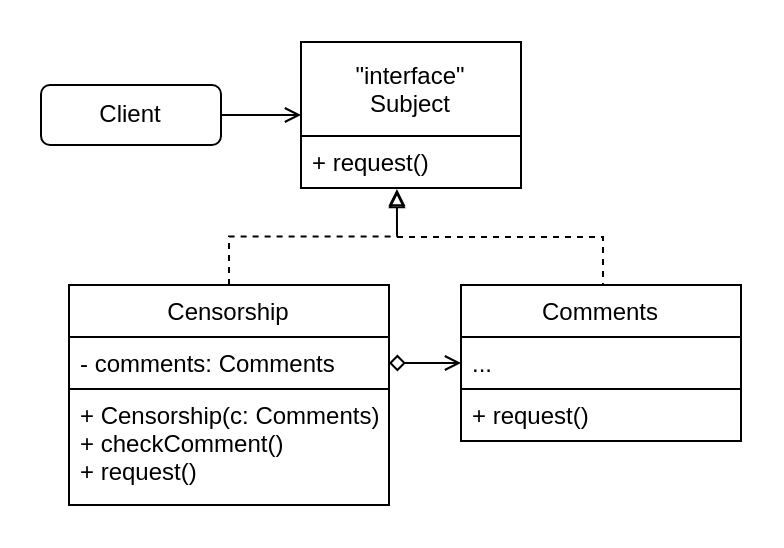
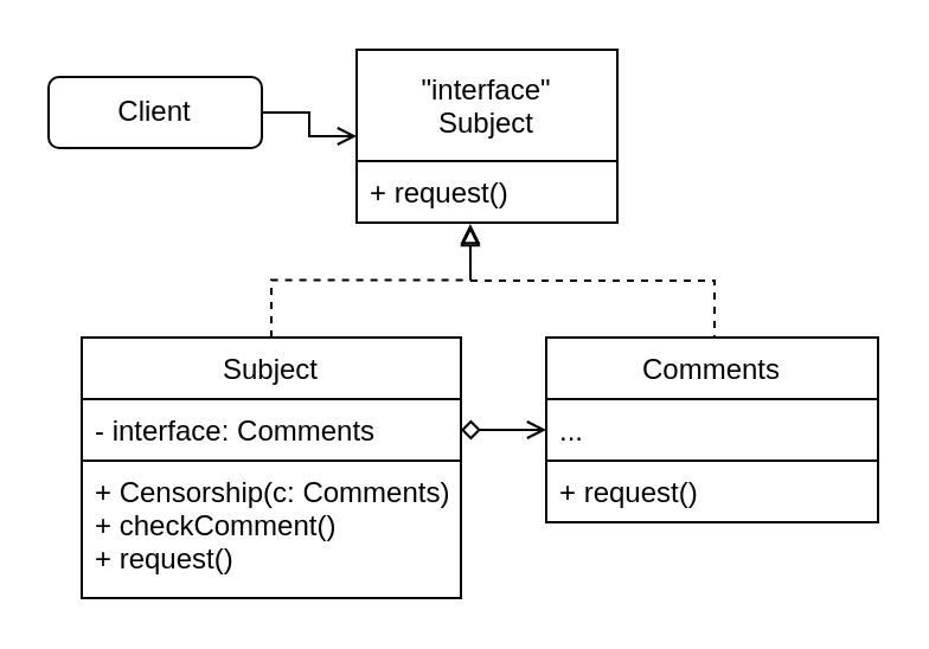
- <mxCell id="3" value="Client" style="rounded=1;whiteSpace=wrap;html=1;" vertex="1" parent="1"><mxGeometry x="20" y="42" width="90" height="30" as="geometry" /></mxCell>
+ <mxCell id="3" value="Client" style="rounded=1;whiteSpace=wrap;html=1;" vertex="1" parent="1"><mxGeometry x="20" y="32" width="90" height="30" as="geometry" /></mxCell>
- <mxCell id="11" value="Censorship" style="swimlane;fontStyle=0;childLayout=stackLayout;horizontal=1;startSize=26;horizontalStack=0;resizeParent=1;resizeParentMax=0;resizeLast=0;collapsible=1;marginBottom=0;strokeColor=#000000;" vertex="1" parent="1"><mxGeometry x="34" y="142" width="160" height="110" as="geometry" /></mxCell>
+ <mxCell id="11" value="Subject" style="swimlane;fontStyle=0;childLayout=stackLayout;horizontal=1;startSize=26;horizontalStack=0;resizeParent=1;resizeParentMax=0;resizeLast=0;collapsible=1;marginBottom=0;strokeColor=#000000;" vertex="1" parent="1"><mxGeometry x="34" y="142" width="160" height="110" as="geometry" /></mxCell>
- <mxCell id="12" value="- comments: Comments" style="text;strokeColor=#000000;fillColor=none;align=left;verticalAlign=top;spacingLeft=4;spacingRight=4;overflow=hidden;rotatable=0;points=[[0,0.5],[1,0.5]];portConstraint=eastwest;" vertex="1" parent="11"><mxGeometry y="26" width="160" height="26" as="geometry" /></mxCell>
+ <mxCell id="12" value="- interface: Comments" style="text;strokeColor=#000000;fillColor=none;align=left;verticalAlign=top;spacingLeft=4;spacingRight=4;overflow=hidden;rotatable=0;points=[[0,0.5],[1,0.5]];portConstraint=eastwest;" vertex="1" parent="11"><mxGeometry y="26" width="160" height="26" as="geometry" /></mxCell>
